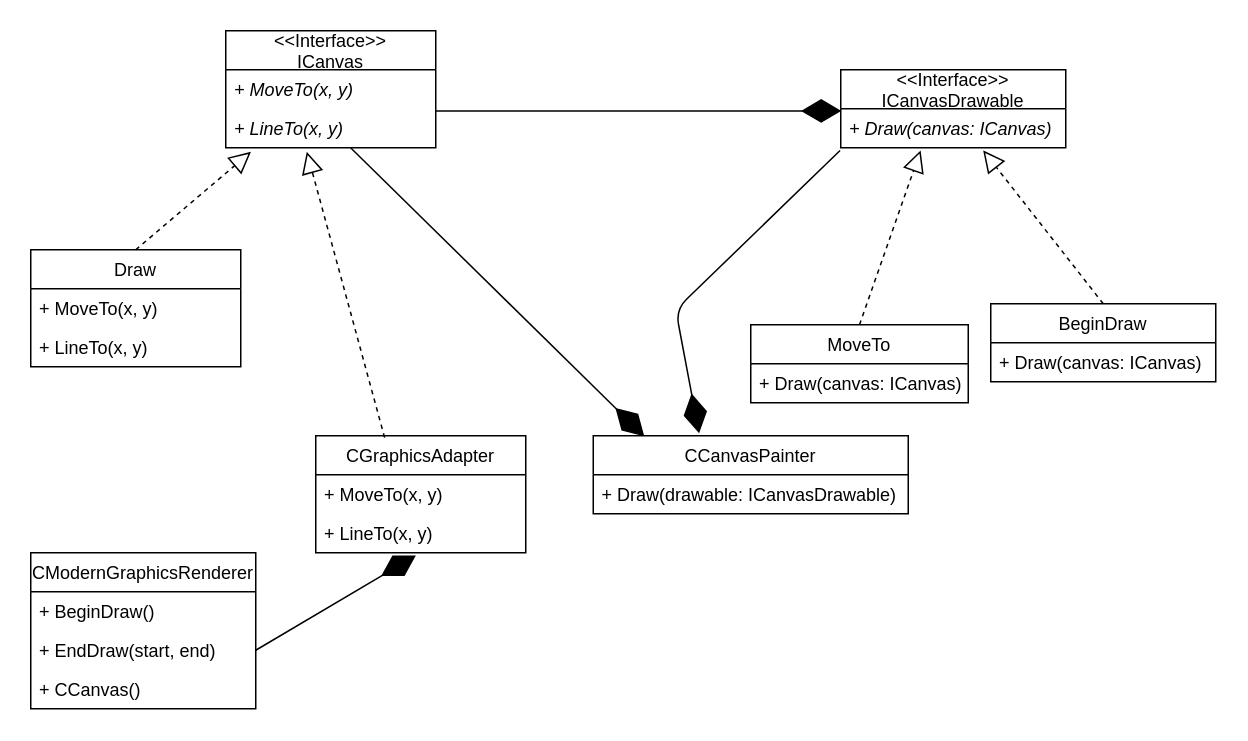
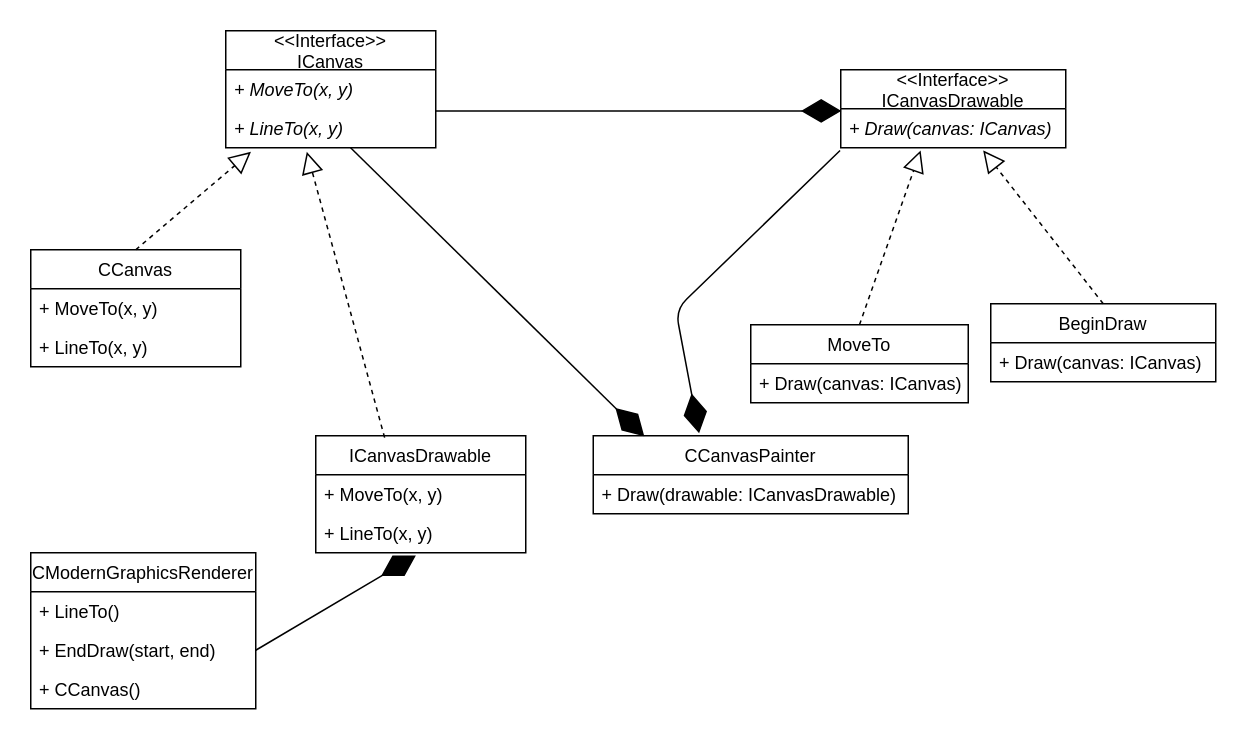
- <mxCell id="5" value="Draw" style="swimlane;fontStyle=0;childLayout=stackLayout;horizontal=1;startSize=26;fillColor=none;horizontalStack=0;resizeParent=1;resizeParentMax=0;resizeLast=0;collapsible=1;marginBottom=0;" vertex="1" parent="1"><mxGeometry x="20" y="166" width="140" height="78" as="geometry" /></mxCell>
+ <mxCell id="5" value="CCanvas" style="swimlane;fontStyle=0;childLayout=stackLayout;horizontal=1;startSize=26;fillColor=none;horizontalStack=0;resizeParent=1;resizeParentMax=0;resizeLast=0;collapsible=1;marginBottom=0;" vertex="1" parent="1"><mxGeometry x="20" y="166" width="140" height="78" as="geometry" /></mxCell>
- <mxCell id="26" value="CGraphicsAdapter" style="swimlane;fontStyle=0;childLayout=stackLayout;horizontal=1;startSize=26;fillColor=none;horizontalStack=0;resizeParent=1;resizeParentMax=0;resizeLast=0;collapsible=1;marginBottom=0;" vertex="1" parent="1"><mxGeometry x="210" y="290" width="140" height="78" as="geometry" /></mxCell>
+ <mxCell id="26" value="ICanvasDrawable" style="swimlane;fontStyle=0;childLayout=stackLayout;horizontal=1;startSize=26;fillColor=none;horizontalStack=0;resizeParent=1;resizeParentMax=0;resizeLast=0;collapsible=1;marginBottom=0;" vertex="1" parent="1"><mxGeometry x="210" y="290" width="140" height="78" as="geometry" /></mxCell>
- <mxCell id="23" value="+ BeginDraw()" style="text;strokeColor=none;fillColor=none;align=left;verticalAlign=top;spacingLeft=4;spacingRight=4;overflow=hidden;rotatable=0;points=[[0,0.5],[1,0.5]];portConstraint=eastwest;" vertex="1" parent="22"><mxGeometry y="26" width="150" height="26" as="geometry" /></mxCell>
+ <mxCell id="23" value="+ LineTo()" style="text;strokeColor=none;fillColor=none;align=left;verticalAlign=top;spacingLeft=4;spacingRight=4;overflow=hidden;rotatable=0;points=[[0,0.5],[1,0.5]];portConstraint=eastwest;" vertex="1" parent="22"><mxGeometry y="26" width="150" height="26" as="geometry" /></mxCell>
